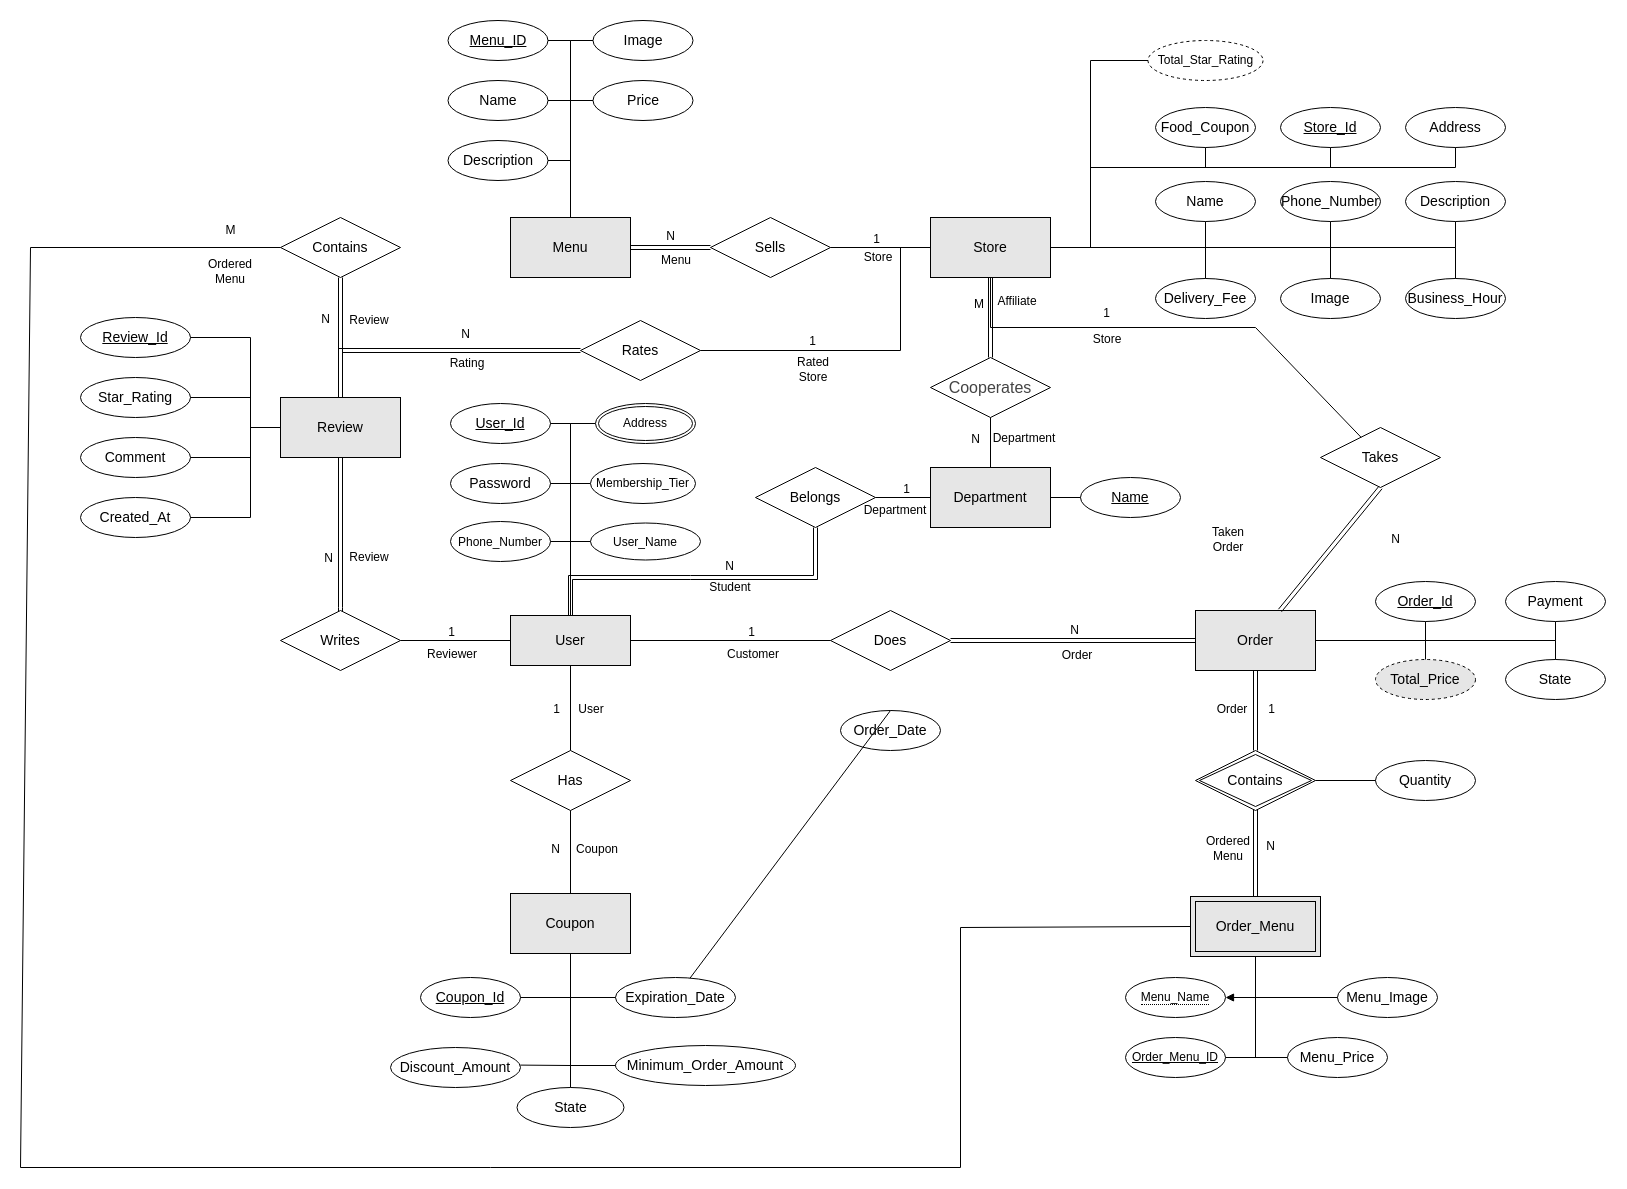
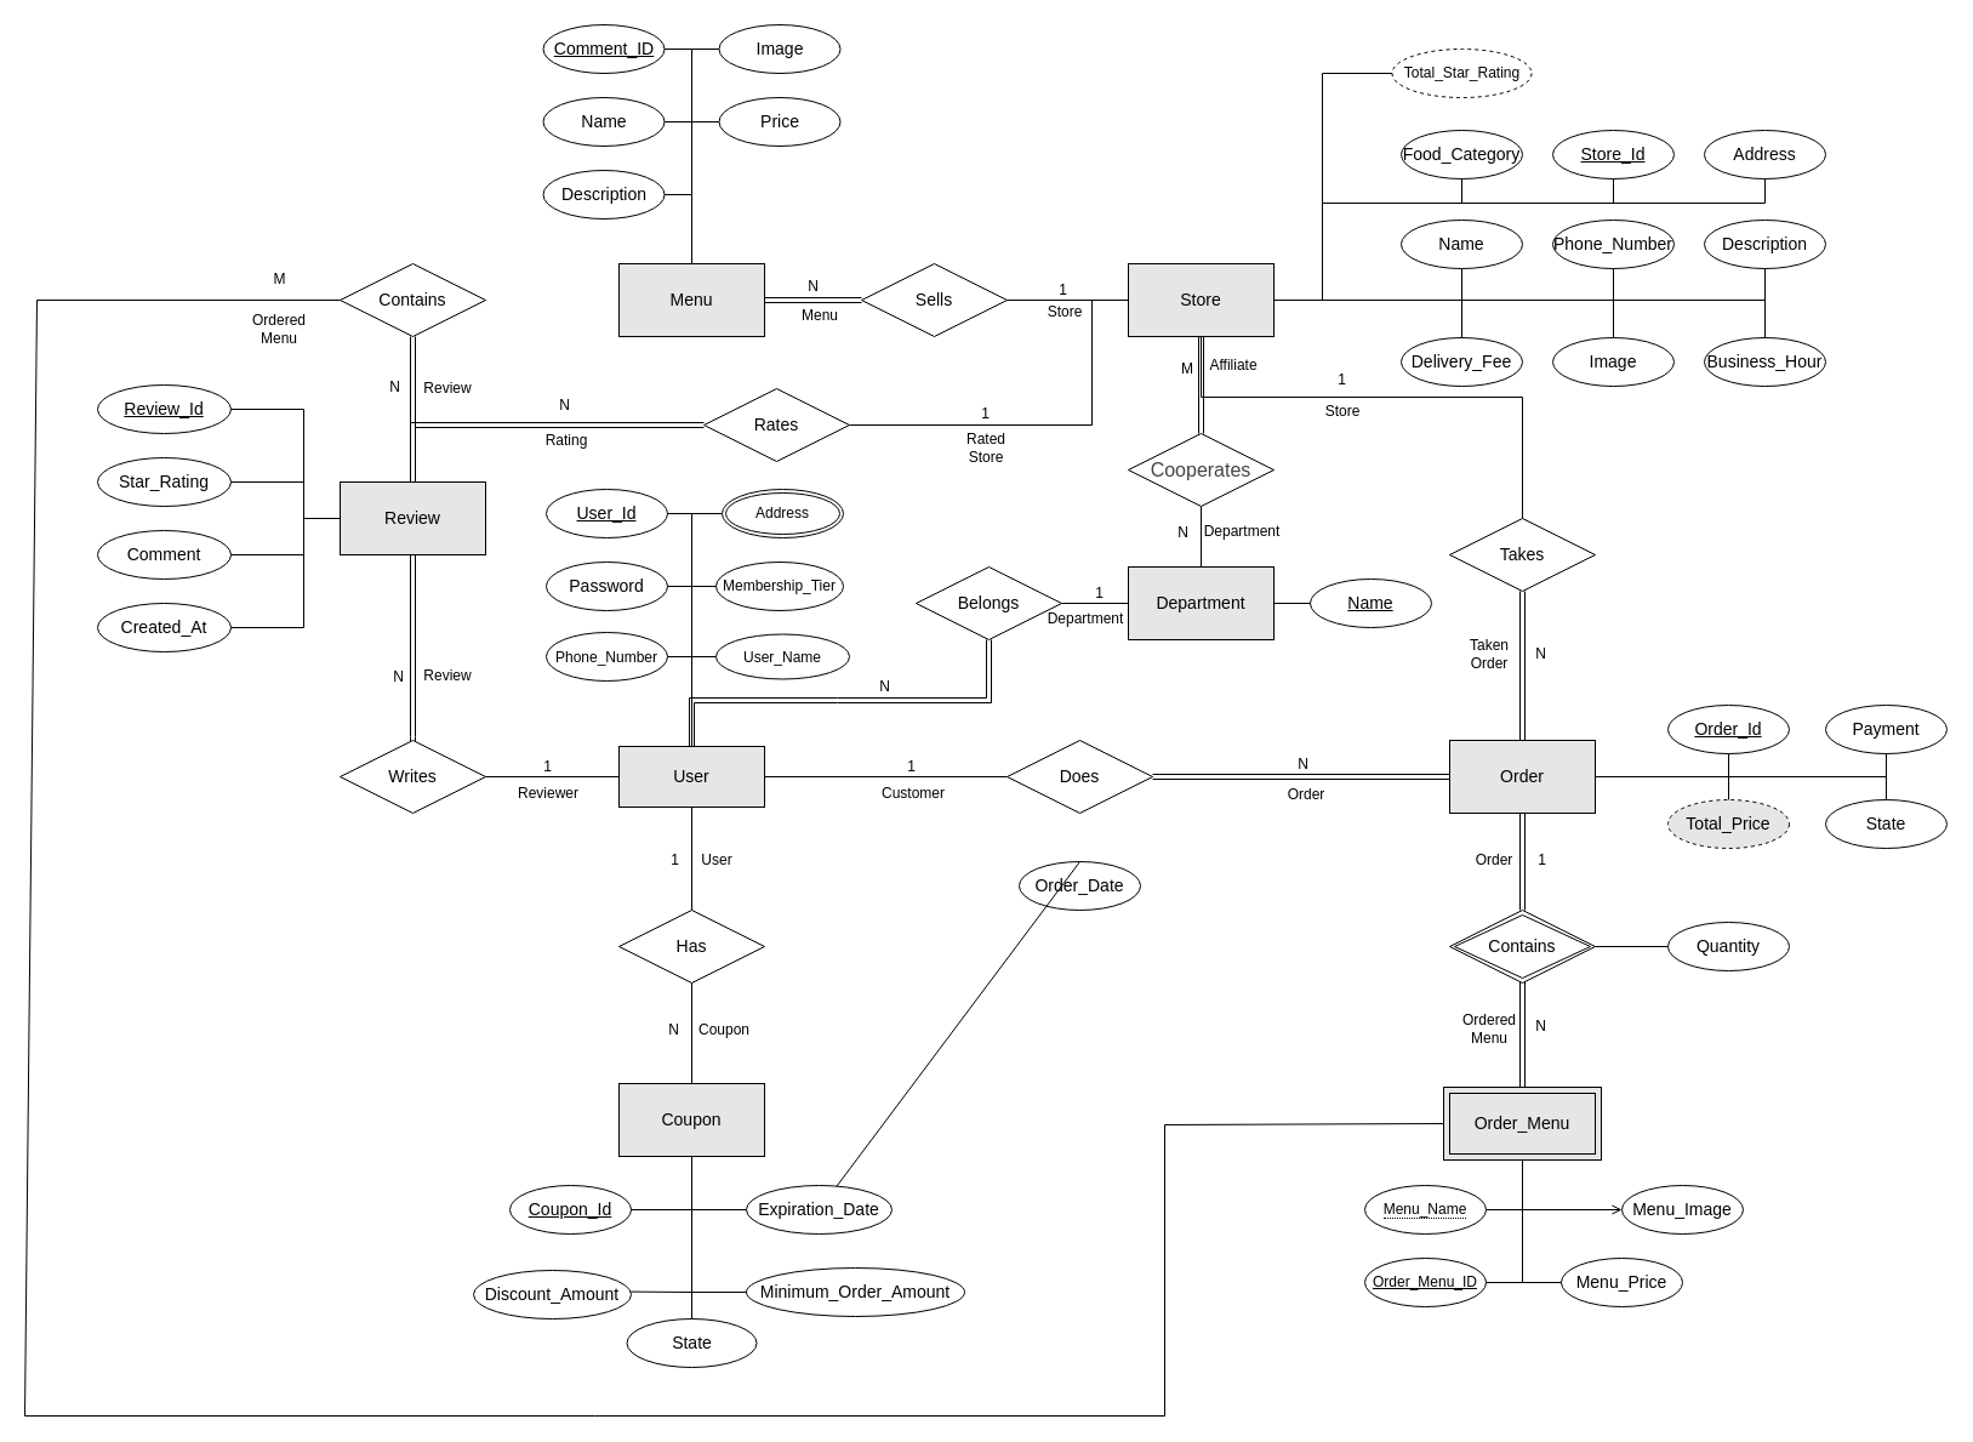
- <mxCell id="19" value="Menu_ID" style="ellipse;whiteSpace=wrap;html=1;align=center;fontStyle=4;fontSize=14;" parent="1" vertex="1"><mxGeometry x="447.5" y="20" width="100" height="40" as="geometry" /></mxCell>
+ <mxCell id="19" value="Comment_ID" style="ellipse;whiteSpace=wrap;html=1;align=center;fontStyle=4;fontSize=14;" parent="1" vertex="1"><mxGeometry x="447.5" y="20" width="100" height="40" as="geometry" /></mxCell>
- <mxCell id="23" value="Food_Coupon" style="ellipse;whiteSpace=wrap;html=1;align=center;fontSize=14;" parent="1" vertex="1"><mxGeometry x="1155" y="107" width="100" height="40" as="geometry" /></mxCell>
+ <mxCell id="23" value="Food_Category" style="ellipse;whiteSpace=wrap;html=1;align=center;fontSize=14;" parent="1" vertex="1"><mxGeometry x="1155" y="107" width="100" height="40" as="geometry" /></mxCell>
- <mxCell id="36" value="Takes" style="shape=rhombus;perimeter=rhombusPerimeter;whiteSpace=wrap;html=1;align=center;fontSize=14;" parent="1" vertex="1"><mxGeometry x="1320" y="427" width="120" height="60" as="geometry" /></mxCell>
+ <mxCell id="36" value="Takes" style="shape=rhombus;perimeter=rhombusPerimeter;whiteSpace=wrap;html=1;align=center;fontSize=14;" parent="1" vertex="1"><mxGeometry x="1195" y="427" width="120" height="60" as="geometry" /></mxCell>
- <mxCell id="141" value="Student" style="text;html=1;strokeColor=none;fillColor=none;align=center;verticalAlign=middle;whiteSpace=wrap;rounded=0;" parent="1" vertex="1"><mxGeometry x="700" y="572" width="60" height="30" as="geometry" /></mxCell>
- <mxCell id="85" value="" style="endArrow=block;html=1;rounded=0;fontSize=14;entryX=1;entryY=0.5;entryDx=0;entryDy=0;exitX=0.5;exitY=1;exitDx=0;exitDy=0;" parent="1" source="37" target="156" edge="1"><mxGeometry width="50" height="50" relative="1" as="geometry"><mxPoint x="1265" y="966" as="sourcePoint" /><mxPoint x="1225" y="997" as="targetPoint" /><Array as="points"><mxPoint x="1255" y="997" /></Array></mxGeometry></mxCell>
+ <mxCell id="85" value="" style="endArrow=none;html=1;rounded=0;fontSize=14;entryX=1;entryY=0.5;entryDx=0;entryDy=0;exitX=0.5;exitY=1;exitDx=0;exitDy=0;" parent="1" source="37" target="156" edge="1"><mxGeometry width="50" height="50" relative="1" as="geometry"><mxPoint x="1265" y="966" as="sourcePoint" /><mxPoint x="1225" y="997" as="targetPoint" /><Array as="points"><mxPoint x="1255" y="997" /></Array></mxGeometry></mxCell>
- <mxCell id="84" value="" style="endArrow=none;html=1;rounded=0;fontSize=14;entryX=0;entryY=0.5;entryDx=0;entryDy=0;exitX=0.5;exitY=1;exitDx=0;exitDy=0;" parent="1" source="37" target="43" edge="1"><mxGeometry width="50" height="50" relative="1" as="geometry"><mxPoint x="1265" y="966" as="sourcePoint" /><mxPoint x="1297" y="1067" as="targetPoint" /><Array as="points"><mxPoint x="1255" y="997" /></Array></mxGeometry></mxCell>
+ <mxCell id="84" value="" style="endArrow=open;html=1;rounded=0;fontSize=14;entryX=0;entryY=0.5;entryDx=0;entryDy=0;exitX=0.5;exitY=1;exitDx=0;exitDy=0;" parent="1" source="37" target="43" edge="1"><mxGeometry width="50" height="50" relative="1" as="geometry"><mxPoint x="1265" y="966" as="sourcePoint" /><mxPoint x="1297" y="1067" as="targetPoint" /><Array as="points"><mxPoint x="1255" y="997" /></Array></mxGeometry></mxCell>
